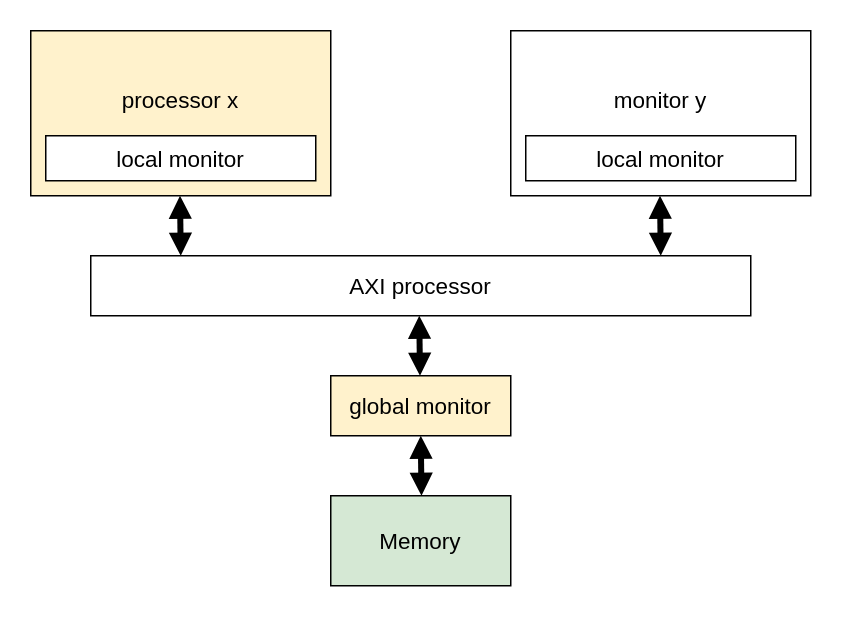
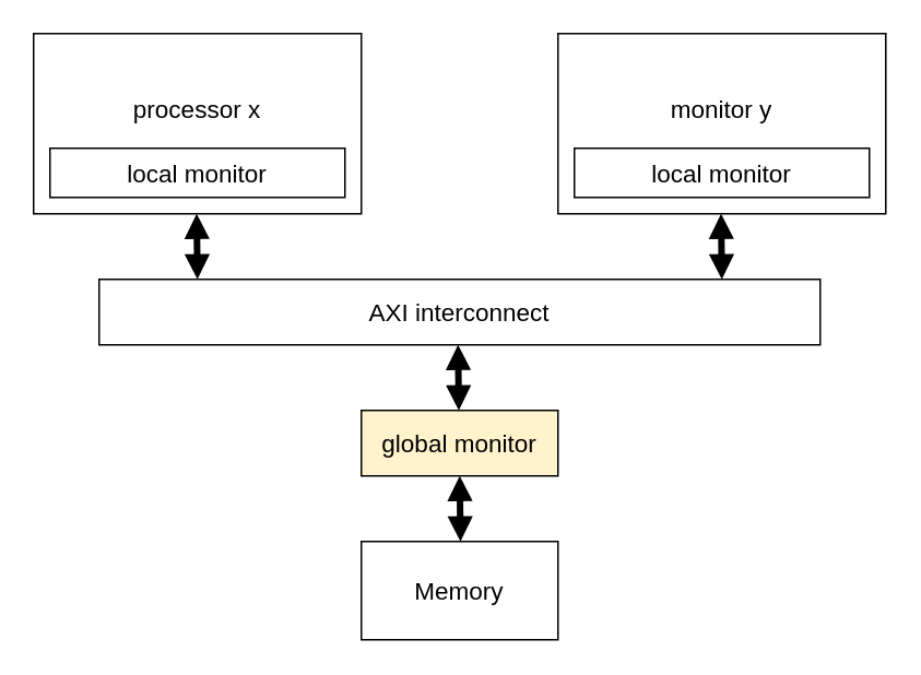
- <mxCell id="2" value="&lt;font style=&quot;font-size: 15px&quot;&gt;processor x&lt;br&gt;&lt;br&gt;&lt;/font&gt;" style="rounded=0;whiteSpace=wrap;html=1;fillColor=#fff2cc;" vertex="1" parent="1"><mxGeometry x="20" y="20" width="200" height="110" as="geometry" /></mxCell>
+ <mxCell id="2" value="&lt;font style=&quot;font-size: 15px&quot;&gt;processor x&lt;br&gt;&lt;br&gt;&lt;/font&gt;" style="rounded=0;whiteSpace=wrap;html=1;" vertex="1" parent="1"><mxGeometry x="20" y="20" width="200" height="110" as="geometry" /></mxCell>
- <mxCell id="3" value="&lt;font style=&quot;font-size: 15px&quot;&gt;AXI processor&lt;/font&gt;" style="rounded=0;whiteSpace=wrap;html=1;" vertex="1" parent="1"><mxGeometry x="60" y="170" width="440" height="40" as="geometry" /></mxCell>
+ <mxCell id="3" value="&lt;font style=&quot;font-size: 15px&quot;&gt;AXI interconnect&lt;/font&gt;" style="rounded=0;whiteSpace=wrap;html=1;" vertex="1" parent="1"><mxGeometry x="60" y="170" width="440" height="40" as="geometry" /></mxCell>
- <mxCell id="4" value="&lt;font style=&quot;font-size: 15px&quot;&gt;Memory&lt;/font&gt;" style="rounded=0;whiteSpace=wrap;html=1;fillColor=#d5e8d4;" vertex="1" parent="1"><mxGeometry x="220" y="330" width="120" height="60" as="geometry" /></mxCell>
+ <mxCell id="4" value="&lt;font style=&quot;font-size: 15px&quot;&gt;Memory&lt;/font&gt;" style="rounded=0;whiteSpace=wrap;html=1;" vertex="1" parent="1"><mxGeometry x="220" y="330" width="120" height="60" as="geometry" /></mxCell>
